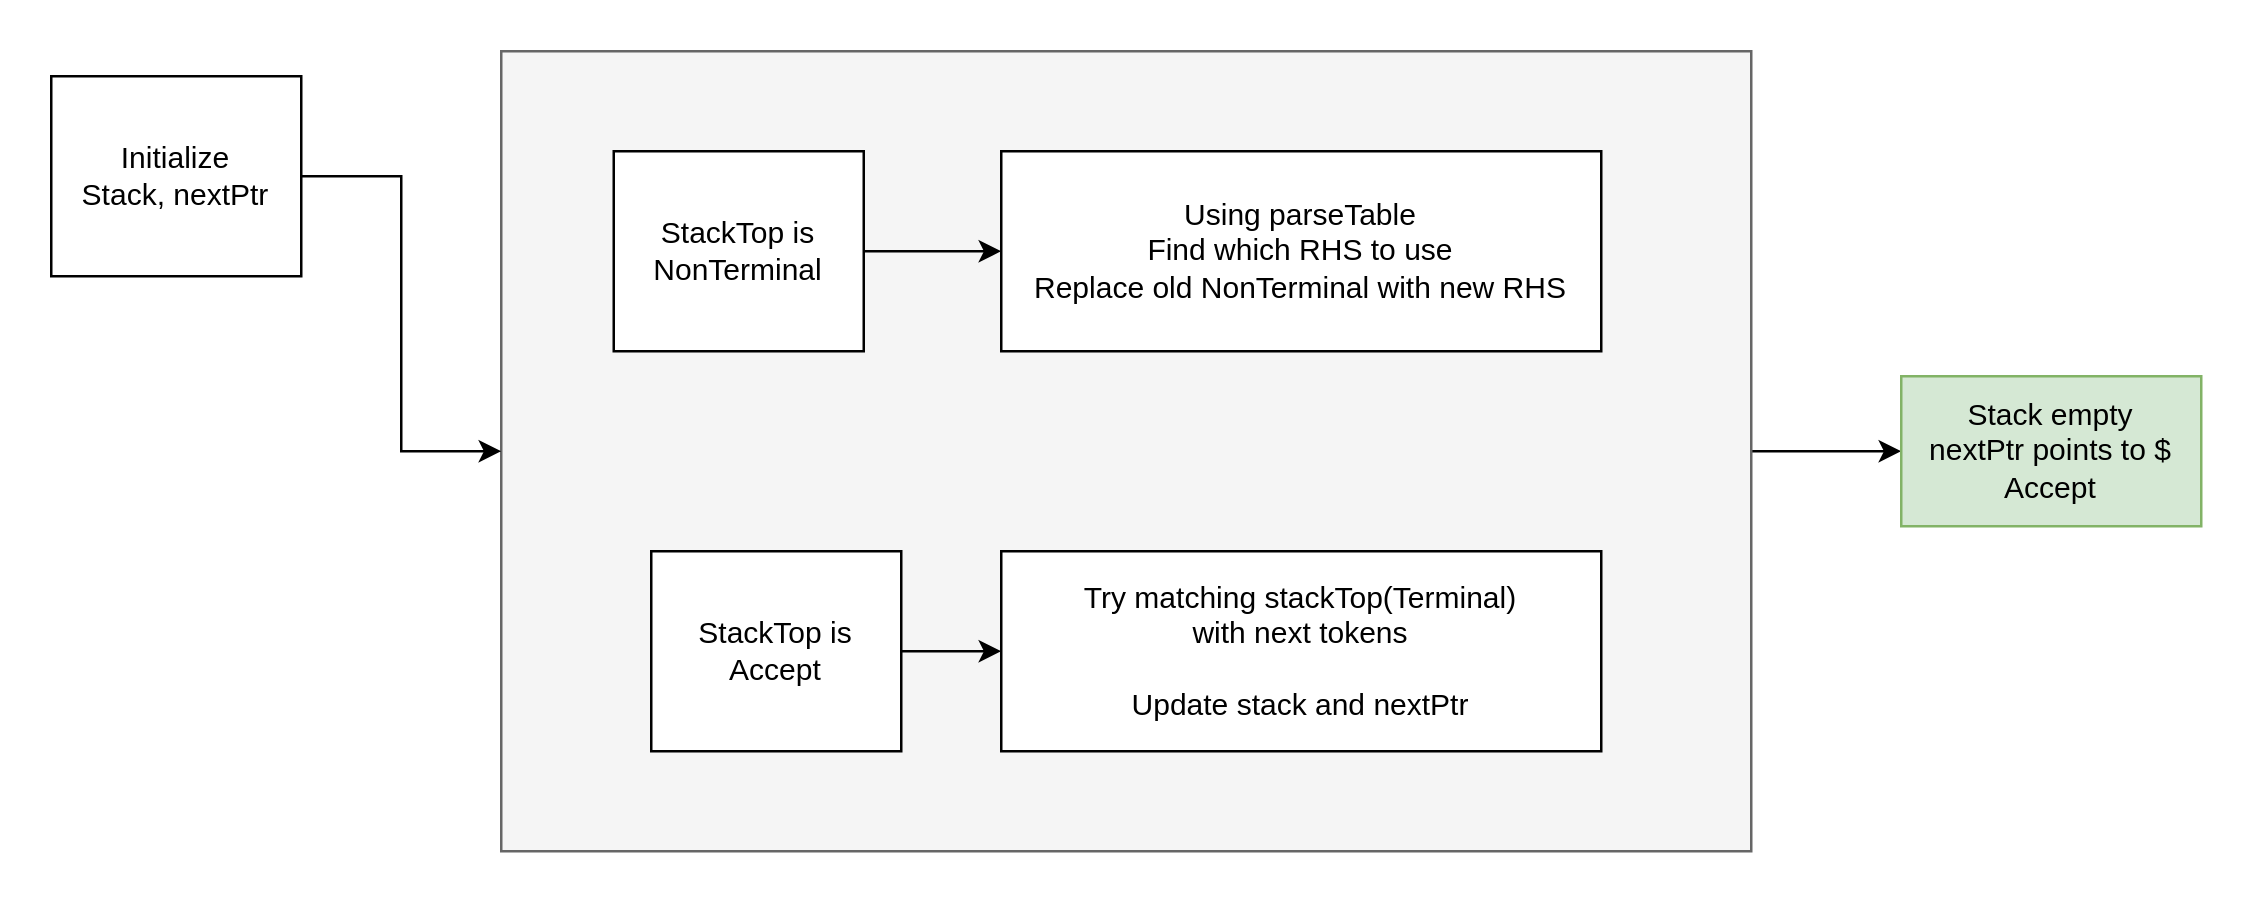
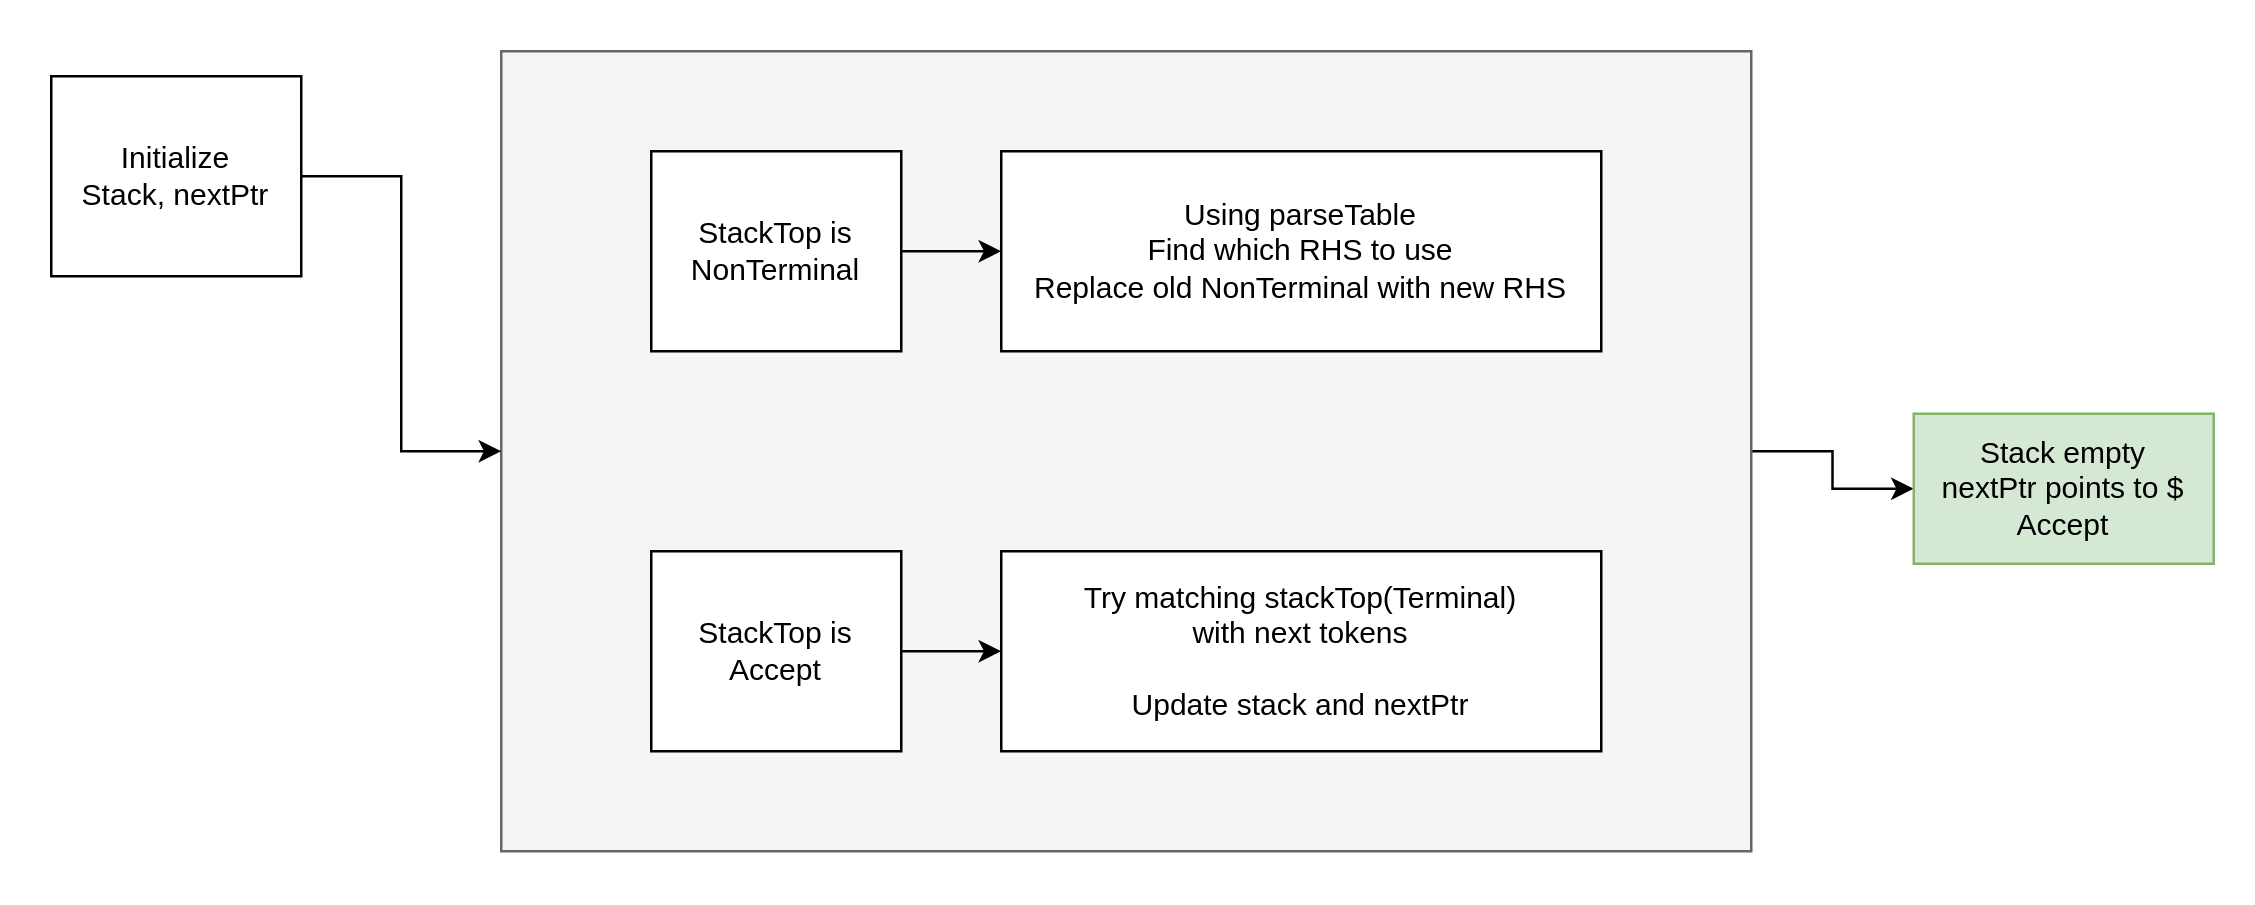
- <mxCell id="9" value="StackTop is&lt;br&gt;NonTerminal" style="rounded=0;whiteSpace=wrap;html=1;" vertex="1" parent="1"><mxGeometry x="245" y="60" width="100" height="80" as="geometry" /></mxCell>
+ <mxCell id="9" value="StackTop is&lt;br&gt;NonTerminal" style="rounded=0;whiteSpace=wrap;html=1;" vertex="1" parent="1"><mxGeometry x="260" y="60" width="100" height="80" as="geometry" /></mxCell>
- <mxCell id="12" value="Stack empty&lt;br&gt;nextPtr points to $&lt;br&gt;Accept" style="rounded=0;whiteSpace=wrap;html=1;fillColor=#d5e8d4;strokeColor=#82b366;" vertex="1" parent="1"><mxGeometry x="760" y="150" width="120" height="60" as="geometry" /></mxCell>
+ <mxCell id="12" value="Stack empty&lt;br&gt;nextPtr points to $&lt;br&gt;Accept" style="rounded=0;whiteSpace=wrap;html=1;fillColor=#d5e8d4;strokeColor=#82b366;" vertex="1" parent="1"><mxGeometry x="765" y="165" width="120" height="60" as="geometry" /></mxCell>
